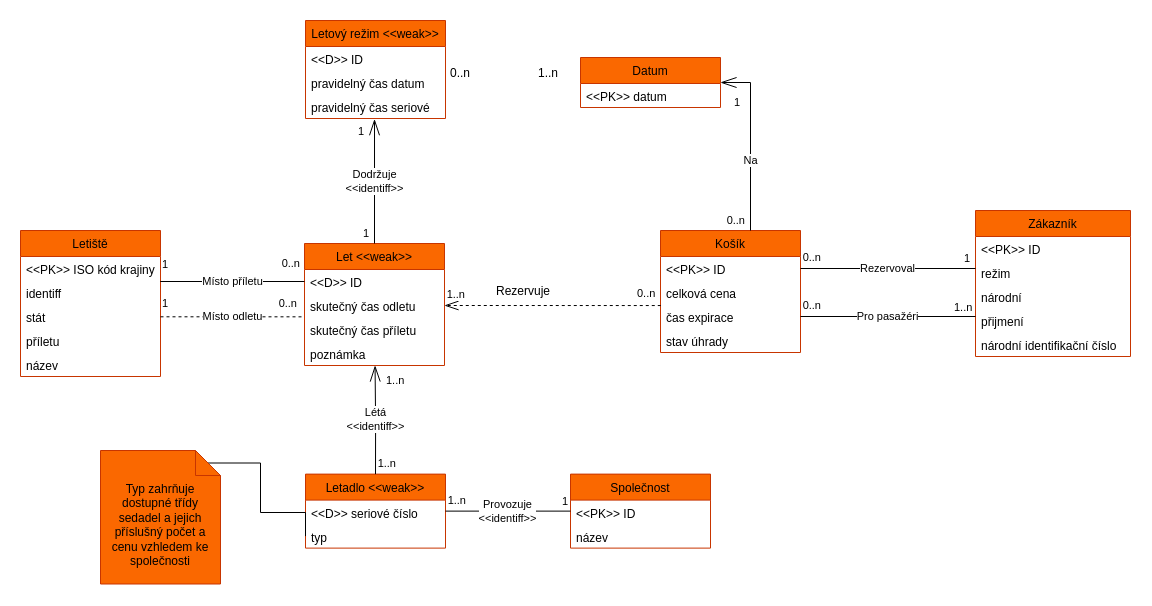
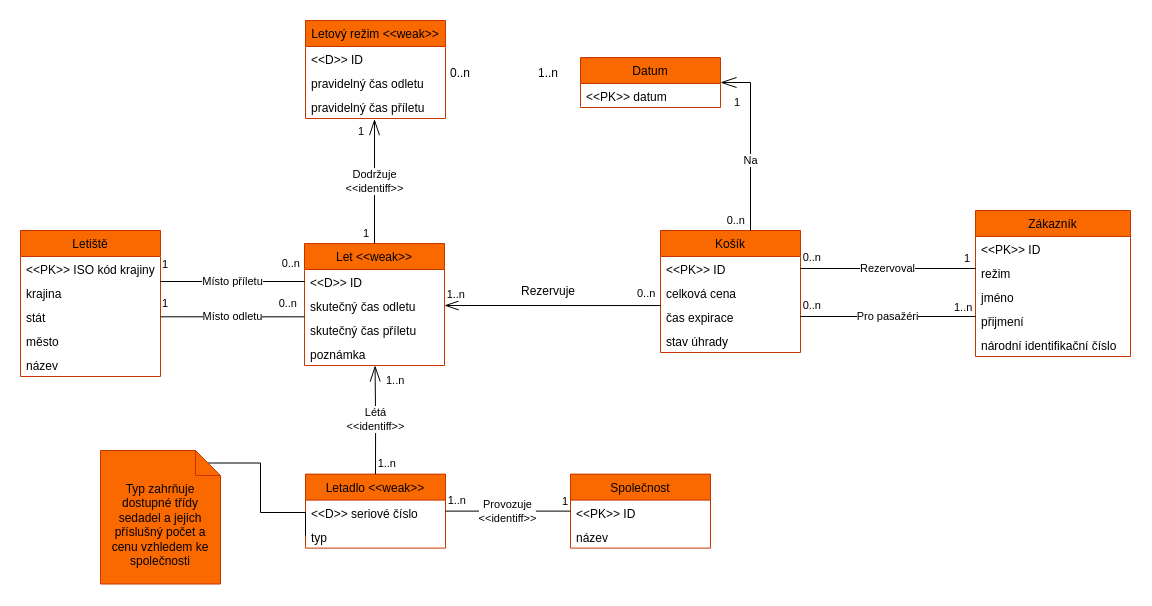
- <mxCell id="55" value="pravidelný čas datum" style="text;strokeColor=none;fillColor=none;align=left;verticalAlign=top;spacingLeft=4;spacingRight=4;overflow=hidden;rotatable=0;points=[[0,0.5],[1,0.5]];portConstraint=eastwest;rounded=0;shadow=0;glass=0;sketch=0;fontColor=#000000;startSize=26;labelBackgroundColor=default;" parent="53" vertex="1"><mxGeometry y="50" width="140" height="24" as="geometry" /></mxCell>
+ <mxCell id="55" value="pravidelný čas odletu" style="text;strokeColor=none;fillColor=none;align=left;verticalAlign=top;spacingLeft=4;spacingRight=4;overflow=hidden;rotatable=0;points=[[0,0.5],[1,0.5]];portConstraint=eastwest;rounded=0;shadow=0;glass=0;sketch=0;fontColor=#000000;startSize=26;labelBackgroundColor=default;" parent="53" vertex="1"><mxGeometry y="50" width="140" height="24" as="geometry" /></mxCell>
- <mxCell id="56" value="pravidelný čas seriové" style="text;strokeColor=none;fillColor=none;align=left;verticalAlign=top;spacingLeft=4;spacingRight=4;overflow=hidden;rotatable=0;points=[[0,0.5],[1,0.5]];portConstraint=eastwest;rounded=0;shadow=0;glass=0;sketch=0;fontColor=#000000;startSize=26;labelBackgroundColor=default;" parent="53" vertex="1"><mxGeometry y="74" width="140" height="24" as="geometry" /></mxCell>
+ <mxCell id="56" value="pravidelný čas příletu" style="text;strokeColor=none;fillColor=none;align=left;verticalAlign=top;spacingLeft=4;spacingRight=4;overflow=hidden;rotatable=0;points=[[0,0.5],[1,0.5]];portConstraint=eastwest;rounded=0;shadow=0;glass=0;sketch=0;fontColor=#000000;startSize=26;labelBackgroundColor=default;" parent="53" vertex="1"><mxGeometry y="74" width="140" height="24" as="geometry" /></mxCell>
- <mxCell id="67" value="Rezervuje" style="text;html=1;strokeColor=none;fillColor=none;align=center;verticalAlign=middle;whiteSpace=wrap;rounded=0;" parent="1" vertex="1"><mxGeometry x="493" y="276" width="60" height="30" as="geometry" /></mxCell>
+ <mxCell id="67" value="Rezervuje" style="text;html=1;strokeColor=none;fillColor=none;align=center;verticalAlign=middle;whiteSpace=wrap;rounded=0;" parent="1" vertex="1"><mxGeometry x="518" y="276" width="60" height="30" as="geometry" /></mxCell>
- <mxCell id="38" value="identiff" style="text;strokeColor=none;fillColor=none;align=left;verticalAlign=top;spacingLeft=4;spacingRight=4;overflow=hidden;rotatable=0;points=[[0,0.5],[1,0.5]];portConstraint=eastwest;rounded=0;shadow=0;glass=0;sketch=0;fontColor=#000000;startSize=26;" parent="36" vertex="1"><mxGeometry y="50" width="140" height="24" as="geometry" /></mxCell>
+ <mxCell id="38" value="krajina" style="text;strokeColor=none;fillColor=none;align=left;verticalAlign=top;spacingLeft=4;spacingRight=4;overflow=hidden;rotatable=0;points=[[0,0.5],[1,0.5]];portConstraint=eastwest;rounded=0;shadow=0;glass=0;sketch=0;fontColor=#000000;startSize=26;" parent="36" vertex="1"><mxGeometry y="50" width="140" height="24" as="geometry" /></mxCell>
- <mxCell id="18" value="národní" style="text;strokeColor=none;fillColor=none;align=left;verticalAlign=top;spacingLeft=4;spacingRight=4;overflow=hidden;rotatable=0;points=[[0,0.5],[1,0.5]];portConstraint=eastwest;rounded=0;shadow=0;glass=0;sketch=0;fontColor=#000000;startSize=26;" parent="15" vertex="1"><mxGeometry y="74" width="155" height="24" as="geometry" /></mxCell>
+ <mxCell id="18" value="jméno" style="text;strokeColor=none;fillColor=none;align=left;verticalAlign=top;spacingLeft=4;spacingRight=4;overflow=hidden;rotatable=0;points=[[0,0.5],[1,0.5]];portConstraint=eastwest;rounded=0;shadow=0;glass=0;sketch=0;fontColor=#000000;startSize=26;" parent="15" vertex="1"><mxGeometry y="74" width="155" height="24" as="geometry" /></mxCell>
- <mxCell id="50" value="" style="endArrow=openThin;html=1;endSize=12;startArrow=none;startSize=14;startFill=0;rounded=0;endFill=0;fontColor=#000000;entryX=1;entryY=0.5;entryDx=0;entryDy=0;exitX=0.002;exitY=0.044;exitDx=0;exitDy=0;exitPerimeter=0;dashed=1;" parent="1" source="13" target="4" edge="1"><mxGeometry relative="1" as="geometry"><mxPoint x="640" y="290" as="sourcePoint" /><mxPoint x="460" y="291.5" as="targetPoint" /></mxGeometry></mxCell>
+ <mxCell id="50" value="" style="endArrow=openThin;html=1;endSize=12;startArrow=none;startSize=14;startFill=0;rounded=0;endFill=0;fontColor=#000000;entryX=1;entryY=0.5;entryDx=0;entryDy=0;exitX=0.002;exitY=0.044;exitDx=0;exitDy=0;exitPerimeter=0;" parent="1" source="13" target="4" edge="1"><mxGeometry relative="1" as="geometry"><mxPoint x="640" y="290" as="sourcePoint" /><mxPoint x="460" y="291.5" as="targetPoint" /></mxGeometry></mxCell>
- <mxCell id="42" value="Místo odletu" style="endArrow=none;html=1;endSize=12;startArrow=none;startSize=14;startFill=0;edgeStyle=orthogonalEdgeStyle;rounded=0;endFill=0;fontColor=#000000;entryX=0;entryY=-0.028;entryDx=0;entryDy=0;entryPerimeter=0;exitX=1;exitY=0.5;exitDx=0;exitDy=0;dashed=1;" parent="1" source="39" target="5" edge="1"><mxGeometry relative="1" as="geometry"><mxPoint x="70" y="310" as="sourcePoint" /><mxPoint x="250" y="360" as="targetPoint" /><Array as="points"><mxPoint x="304" y="316" /></Array></mxGeometry></mxCell>
+ <mxCell id="42" value="Místo odletu" style="endArrow=none;html=1;endSize=12;startArrow=none;startSize=14;startFill=0;edgeStyle=orthogonalEdgeStyle;rounded=0;endFill=0;fontColor=#000000;entryX=0;entryY=-0.028;entryDx=0;entryDy=0;entryPerimeter=0;exitX=1;exitY=0.5;exitDx=0;exitDy=0;" parent="1" source="39" target="5" edge="1"><mxGeometry relative="1" as="geometry"><mxPoint x="70" y="310" as="sourcePoint" /><mxPoint x="250" y="360" as="targetPoint" /><Array as="points"><mxPoint x="304" y="316" /></Array></mxGeometry></mxCell>
- <mxCell id="40" value="příletu" style="text;strokeColor=none;fillColor=none;align=left;verticalAlign=top;spacingLeft=4;spacingRight=4;overflow=hidden;rotatable=0;points=[[0,0.5],[1,0.5]];portConstraint=eastwest;rounded=0;shadow=0;glass=0;sketch=0;fontColor=#000000;startSize=26;" parent="36" vertex="1"><mxGeometry y="98" width="140" height="24" as="geometry" /></mxCell>
+ <mxCell id="40" value="město" style="text;strokeColor=none;fillColor=none;align=left;verticalAlign=top;spacingLeft=4;spacingRight=4;overflow=hidden;rotatable=0;points=[[0,0.5],[1,0.5]];portConstraint=eastwest;rounded=0;shadow=0;glass=0;sketch=0;fontColor=#000000;startSize=26;" parent="36" vertex="1"><mxGeometry y="98" width="140" height="24" as="geometry" /></mxCell>
